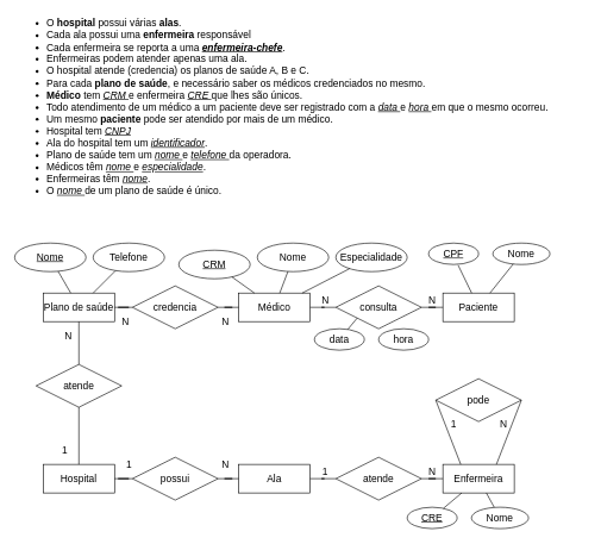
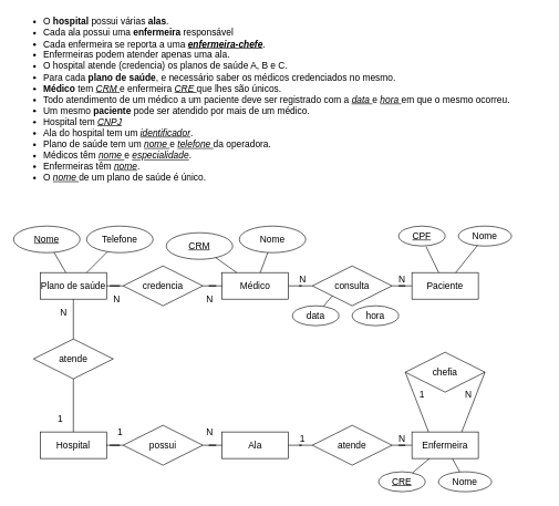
- <mxCell id="15" value="Especialidade" style="ellipse;whiteSpace=wrap;html=1;align=center;strokeColor=#000000;fillColor=none;fontSize=14;" vertex="1" parent="1"><mxGeometry x="470" y="340" width="100" height="40" as="geometry" /></mxCell>
- <mxCell id="18" value="" style="endArrow=none;html=1;rounded=0;fontSize=14;" edge="1" parent="1" source="15" target="5"><mxGeometry relative="1" as="geometry"><mxPoint x="320" y="540" as="sourcePoint" /><mxPoint x="480" y="540" as="targetPoint" /></mxGeometry></mxCell>
- <mxCell id="39" value="pode" style="shape=rhombus;perimeter=rhombusPerimeter;whiteSpace=wrap;html=1;align=center;strokeColor=#000000;fillColor=none;fontSize=14;" vertex="1" parent="1"><mxGeometry x="610" y="530" width="120" height="60" as="geometry" /></mxCell>
+ <mxCell id="39" value="chefia" style="shape=rhombus;perimeter=rhombusPerimeter;whiteSpace=wrap;html=1;align=center;strokeColor=#000000;fillColor=none;fontSize=14;" vertex="1" parent="1"><mxGeometry x="610" y="530" width="120" height="60" as="geometry" /></mxCell>
